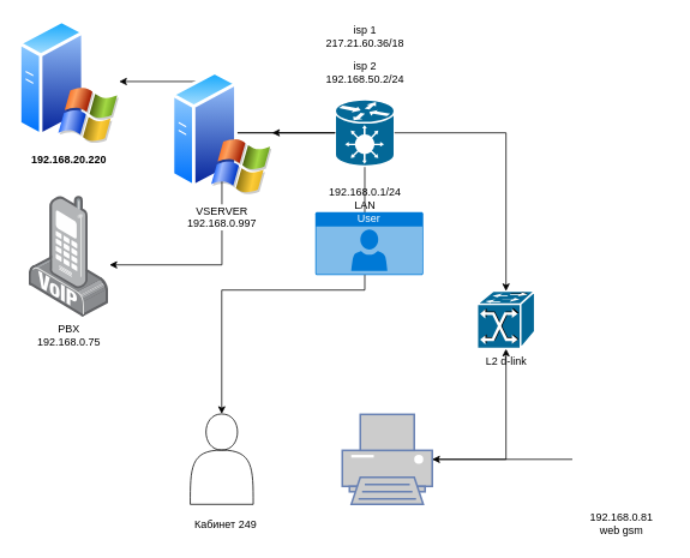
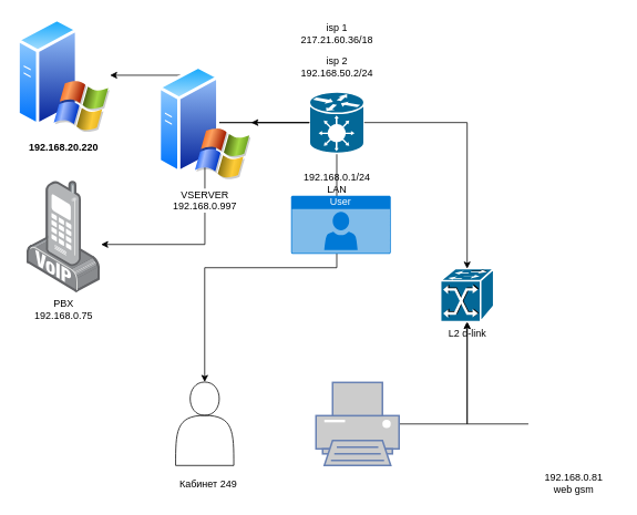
- <mxCell id="6" style="edgeStyle=orthogonalEdgeStyle;rounded=0;orthogonalLoop=1;jettySize=auto;html=1;" edge="1" parent="1" source="7" target="4"><mxGeometry relative="1" as="geometry" /></mxCell>
+ <mxCell id="6" style="edgeStyle=orthogonalEdgeStyle;rounded=0;orthogonalLoop=1;jettySize=auto;html=1;" edge="1" parent="1" source="7" target="16"><mxGeometry relative="1" as="geometry" /></mxCell>
